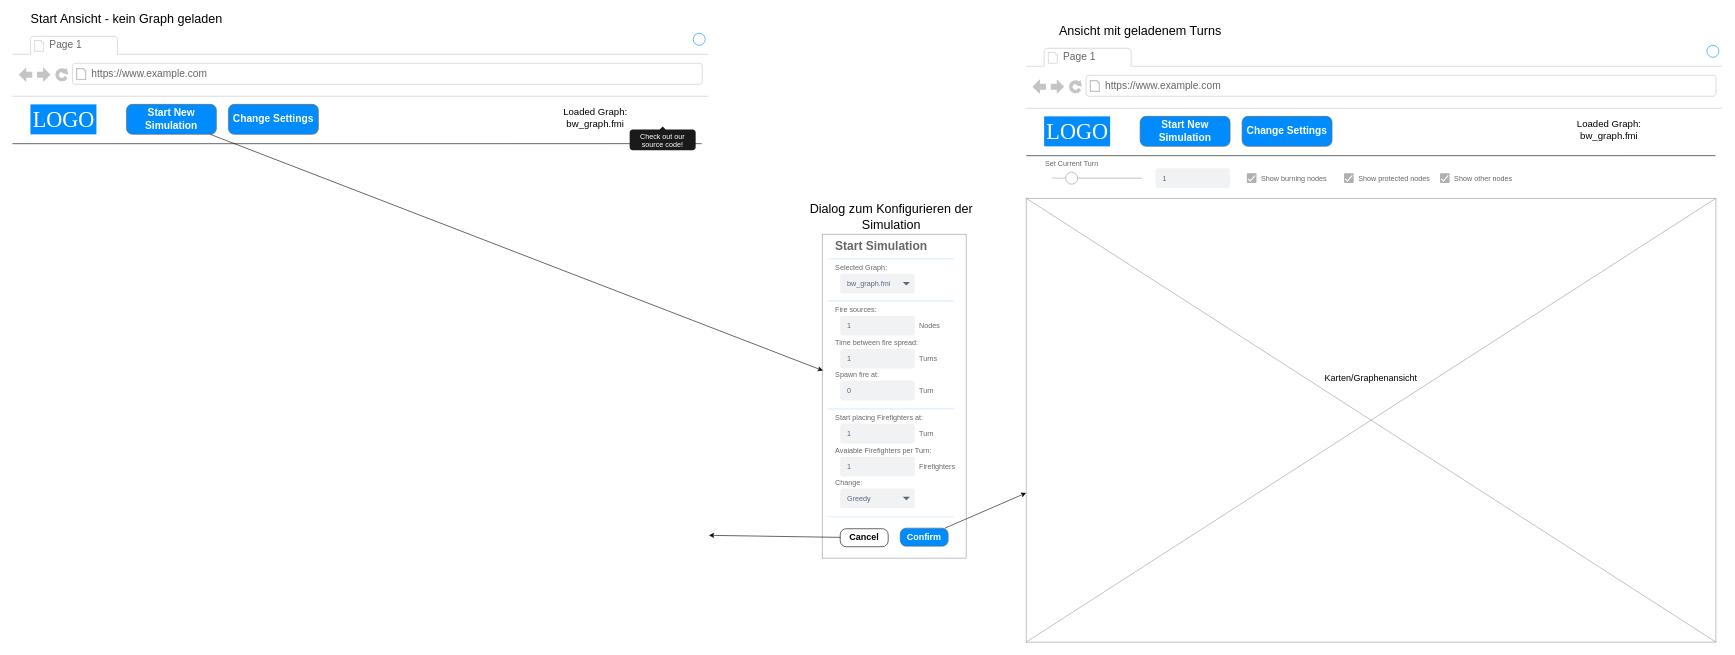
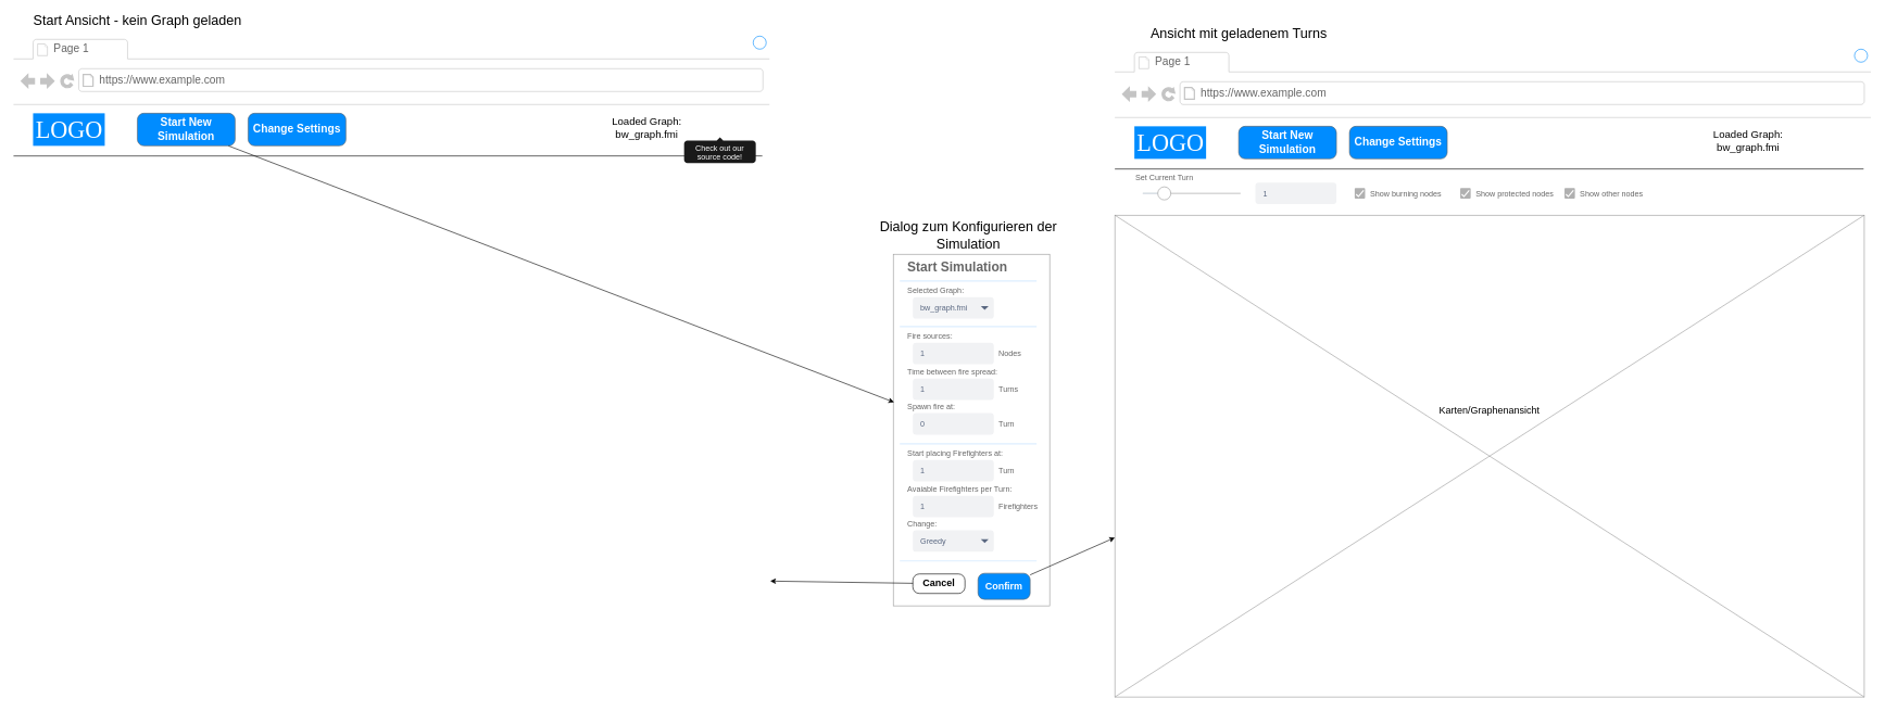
- <mxCell id="40" value="&lt;font style=&quot;font-size: 15px&quot;&gt;Confirm&lt;/font&gt;" style="strokeWidth=1;shadow=0;dashed=0;align=center;html=1;shape=mxgraph.mockup.buttons.button;strokeColor=#666666;fontColor=#ffffff;mainText=;buttonStyle=round;fontSize=17;fontStyle=1;fillColor=#008cff;whiteSpace=wrap;" vertex="1" parent="13"><mxGeometry x="130" y="490" width="80" height="30" as="geometry" /></mxCell>
+ <mxCell id="40" value="&lt;font style=&quot;font-size: 15px&quot;&gt;Confirm&lt;/font&gt;" style="strokeWidth=1;shadow=0;dashed=0;align=center;html=1;shape=mxgraph.mockup.buttons.button;strokeColor=#666666;fontColor=#ffffff;mainText=;buttonStyle=round;fontSize=17;fontStyle=1;fillColor=#008cff;whiteSpace=wrap;" vertex="1" parent="13"><mxGeometry x="130" y="490" width="80" height="40" as="geometry" /></mxCell>
